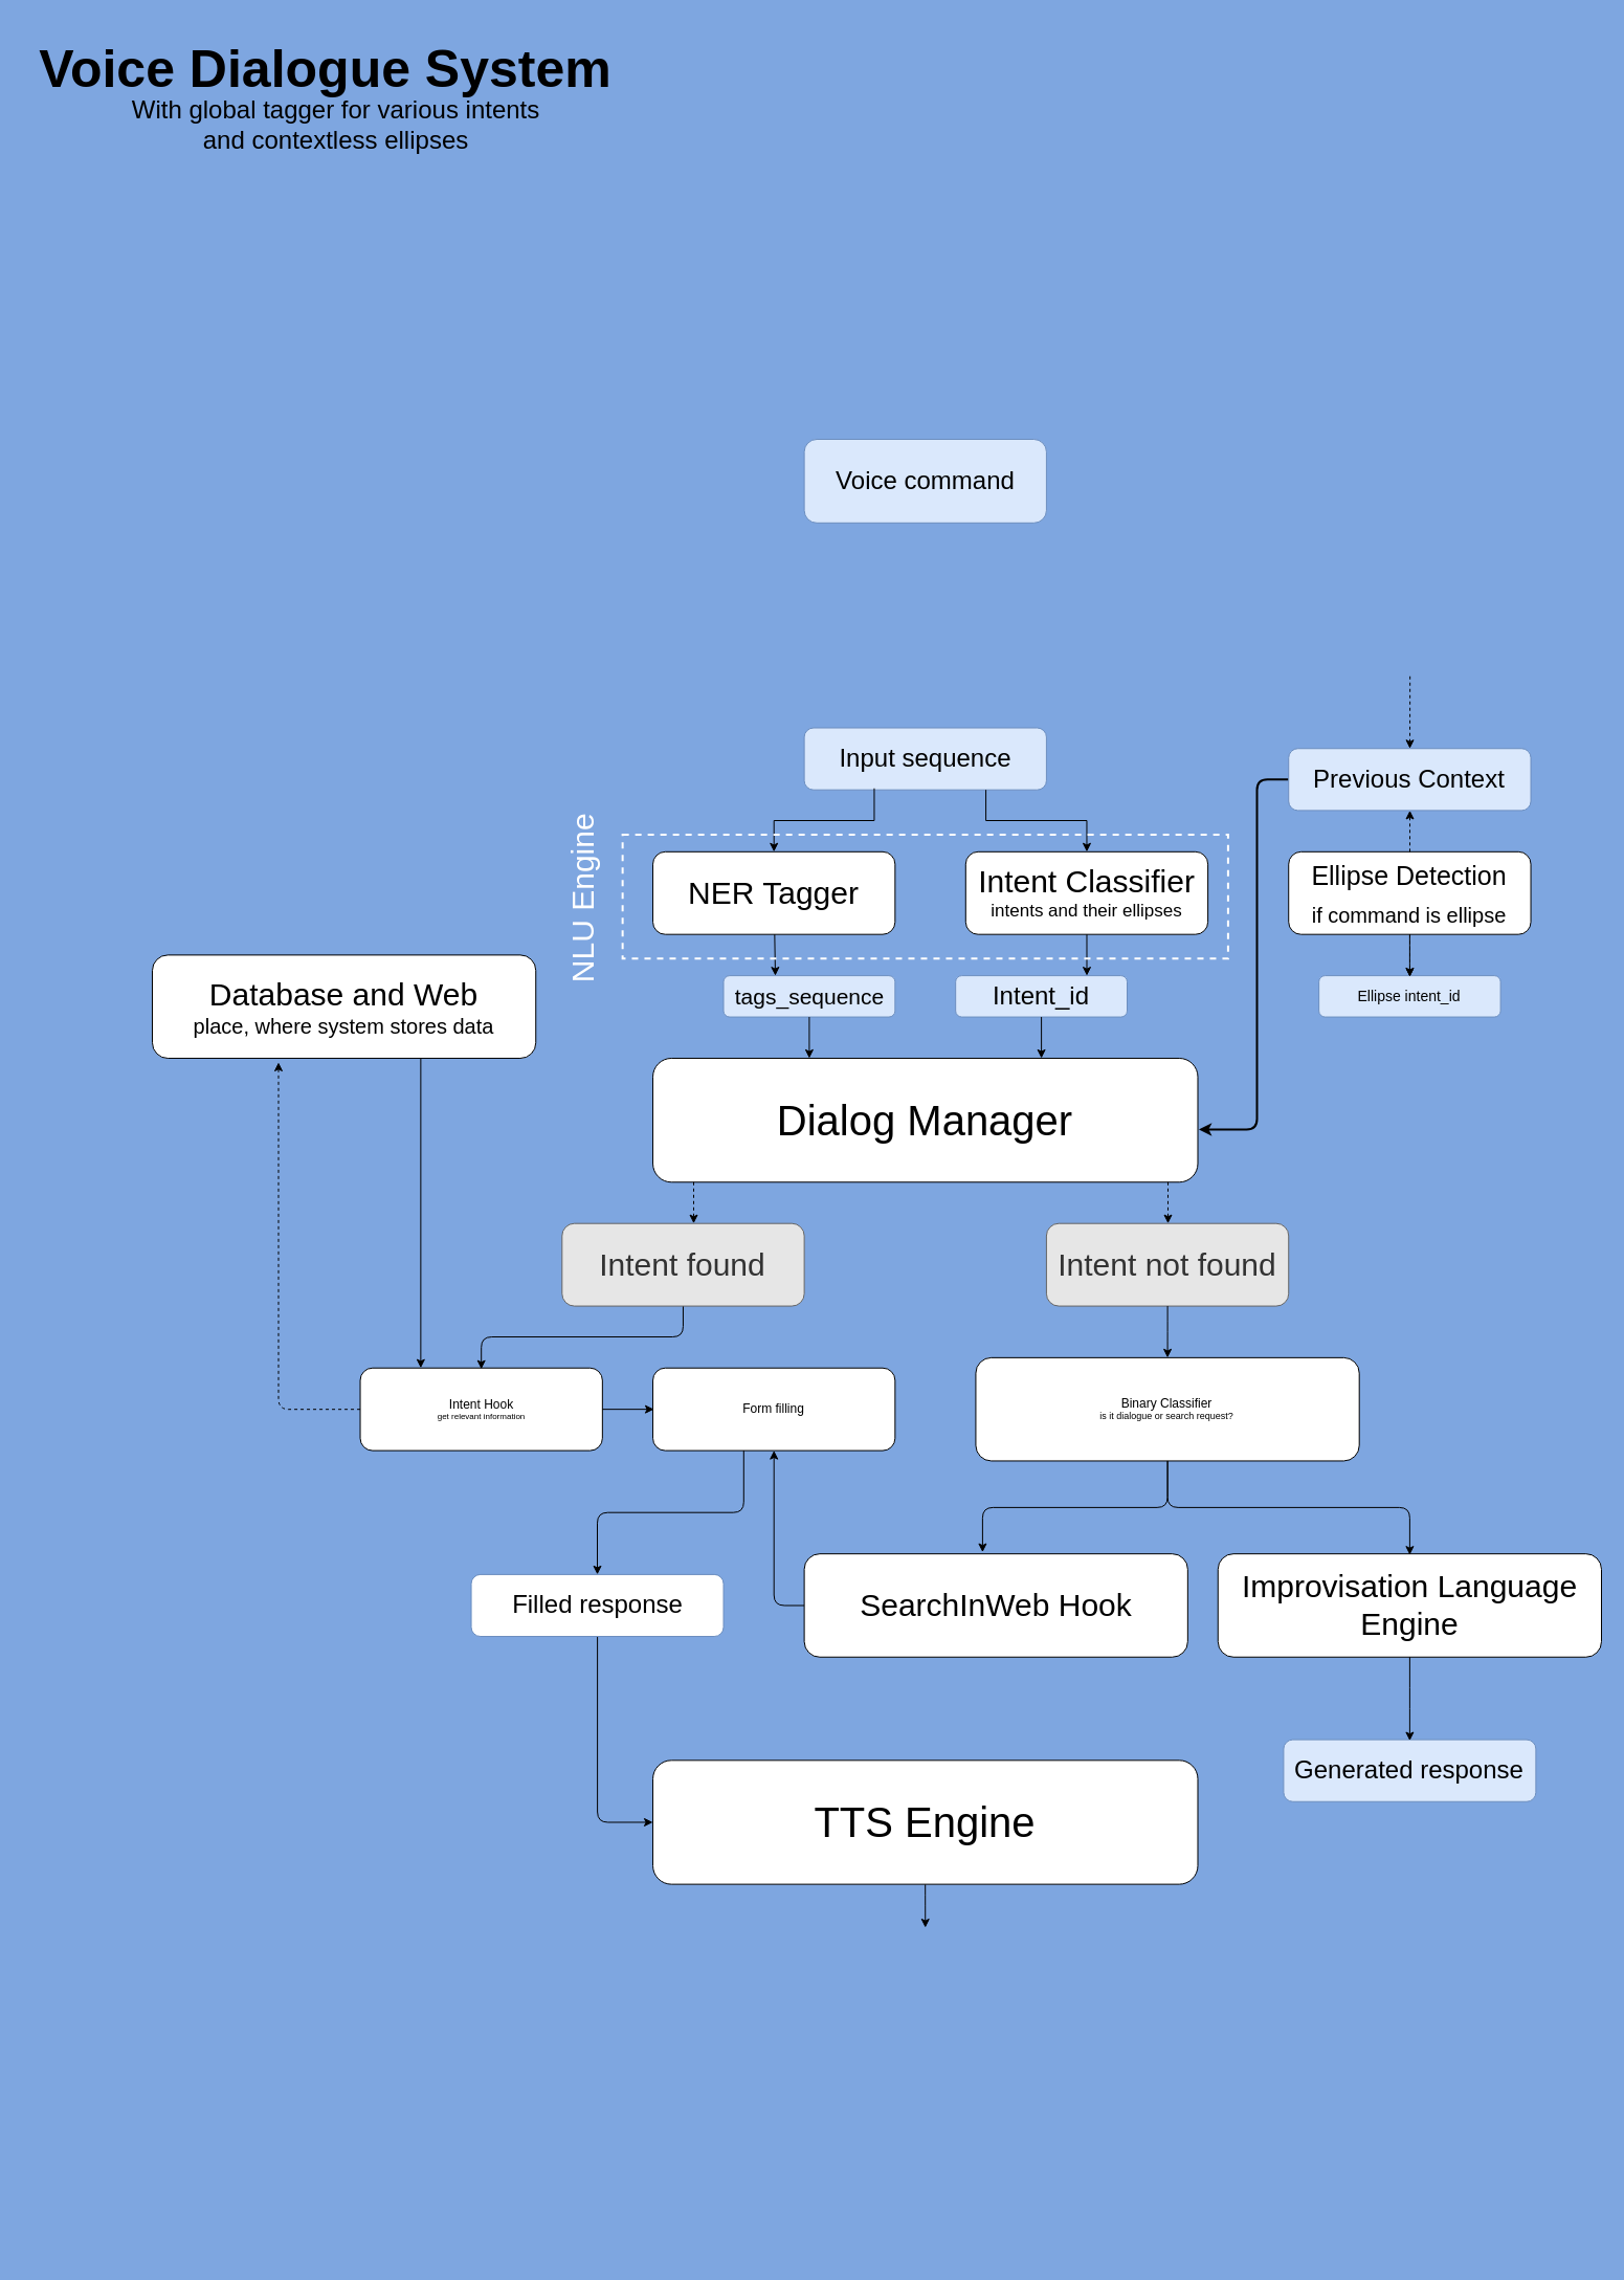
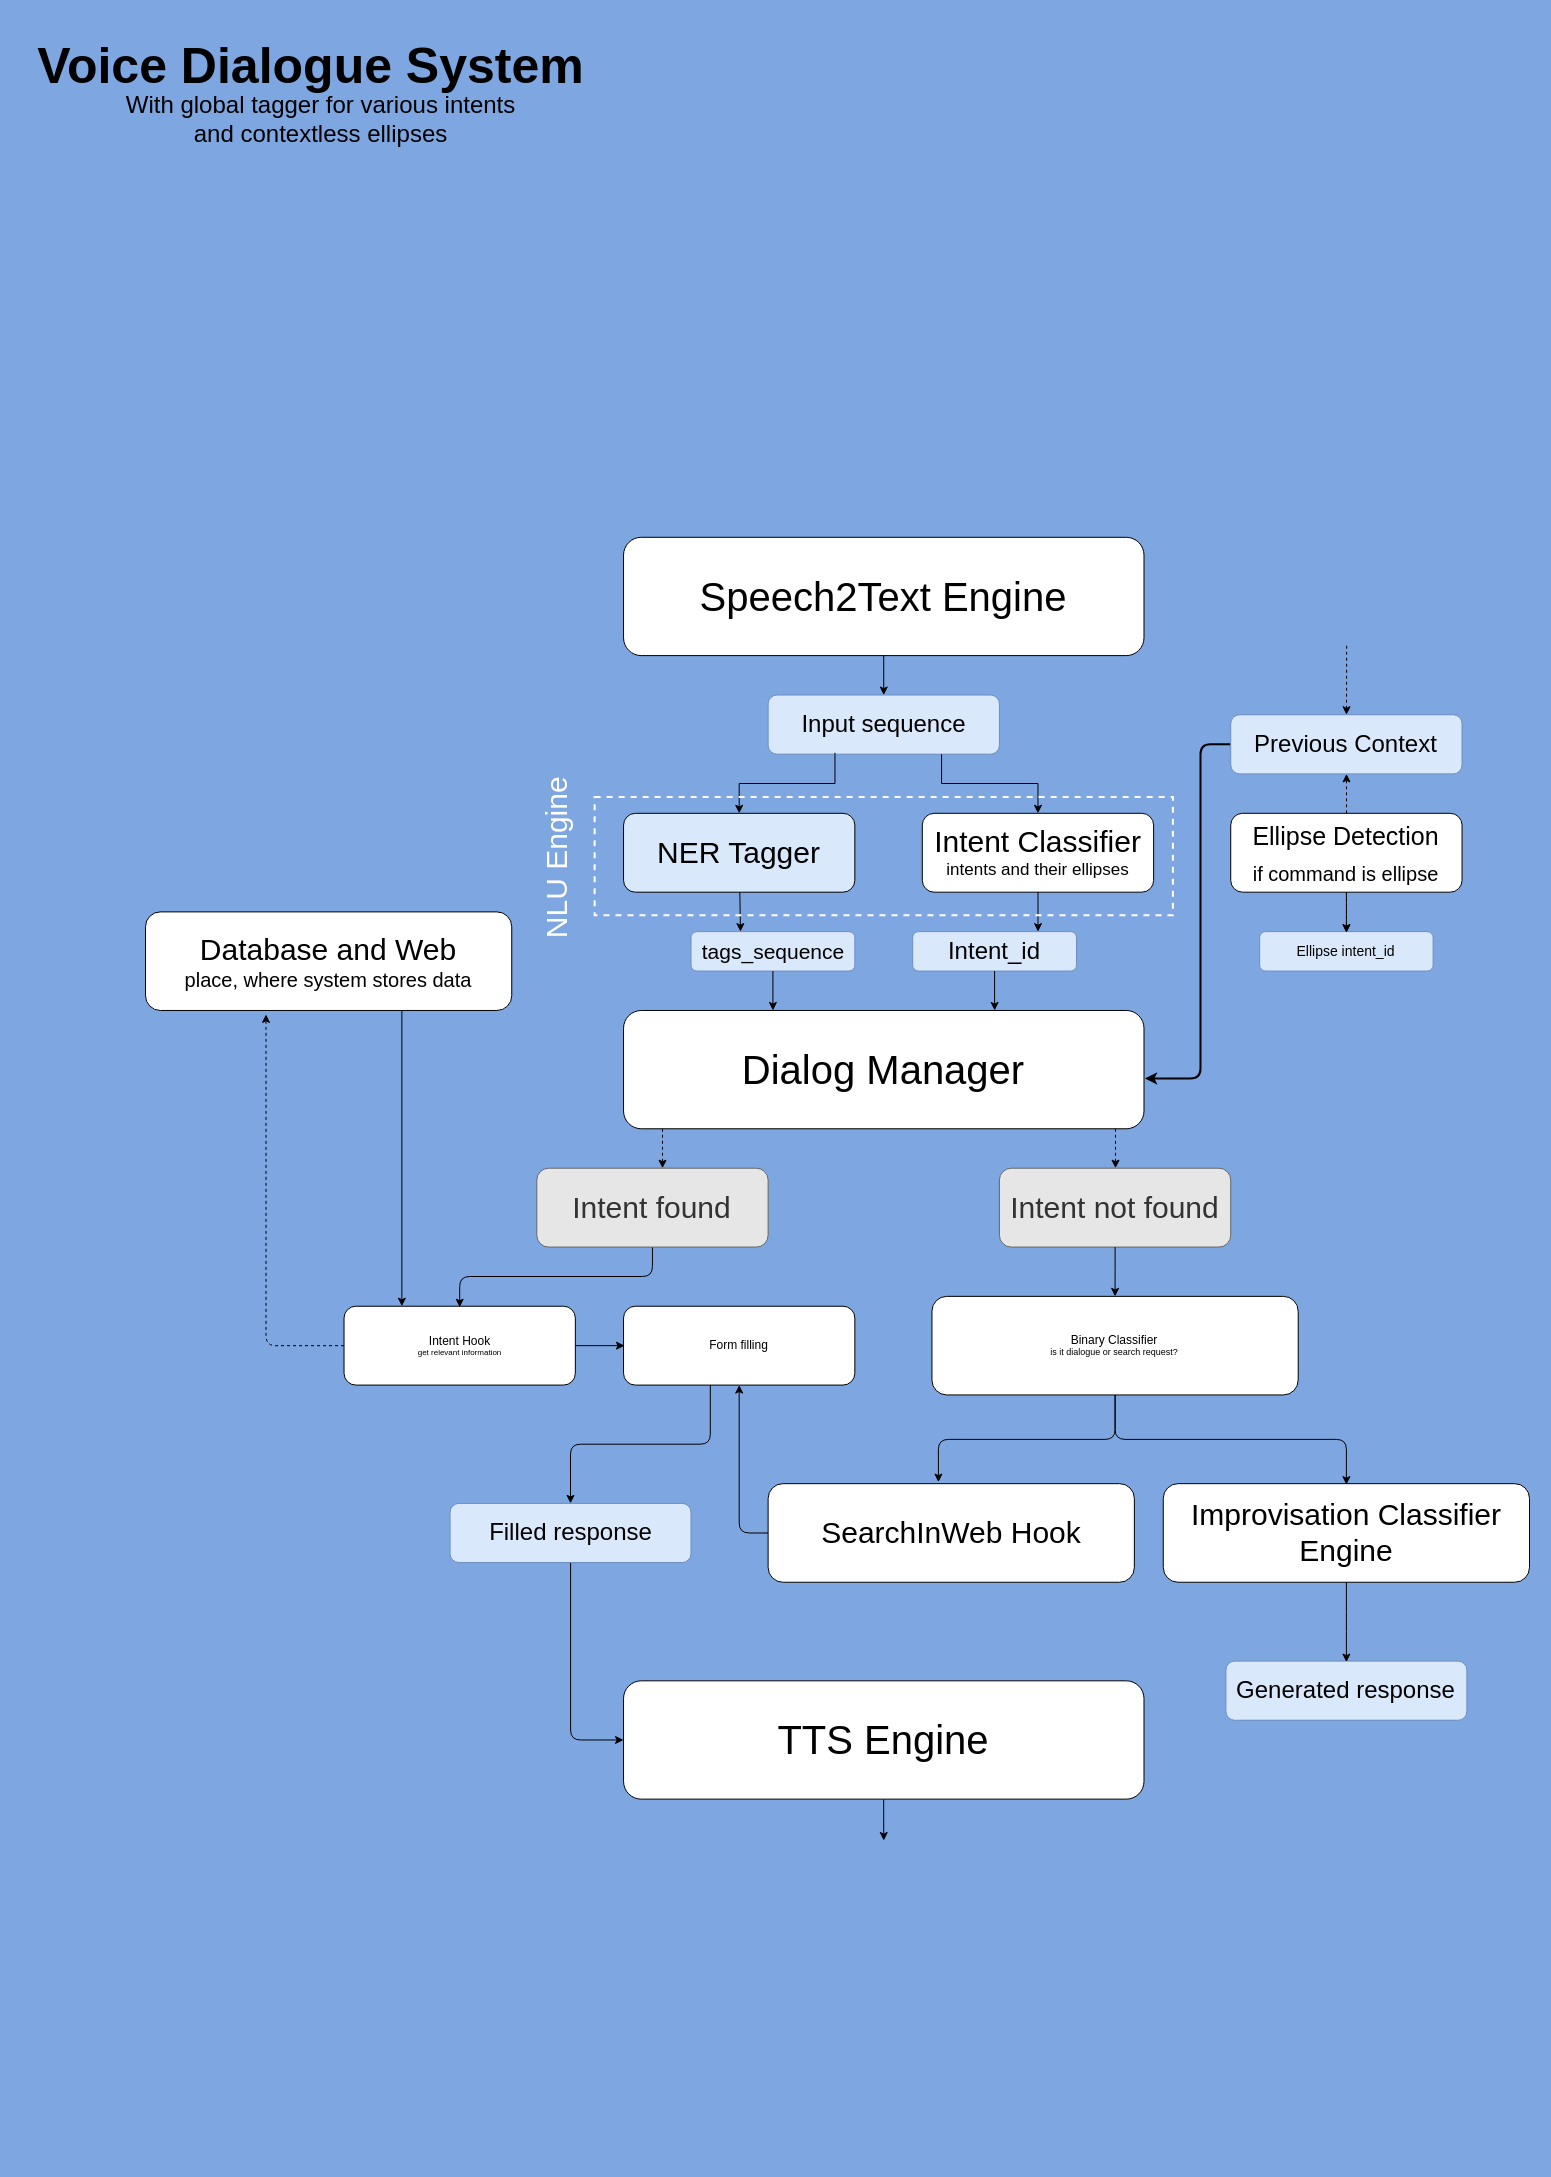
- <mxCell id="4" value="&lt;font style=&quot;font-size: 24px&quot;&gt;Voice command&lt;/font&gt;" style="rounded=1;whiteSpace=wrap;html=1;fillColor=#dae8fc;strokeColor=#6c8ebf;" vertex="1" parent="3"><mxGeometry x="622.607" y="259" width="231.309" height="79.8" as="geometry" /></mxCell>
+ <mxCell id="6" value="&lt;font style=&quot;font-size: 40px&quot;&gt;Speech2Text Engine&lt;/font&gt;" style="rounded=1;whiteSpace=wrap;html=1;" vertex="1" parent="5"><mxGeometry x="478.039" width="520.446" height="118.296" as="geometry" /></mxCell>
+ <mxCell id="8" style="edgeStyle=none;rounded=1;jumpStyle=arc;orthogonalLoop=1;jettySize=auto;html=1;entryX=0.5;entryY=0;entryDx=0;entryDy=0;shadow=0;targetPerimeterSpacing=-1;strokeWidth=1;" edge="1" parent="5" source="6" target="7"><mxGeometry relative="1" as="geometry" /></mxCell>
- <mxCell id="9" value="&lt;font style=&quot;font-size: 30px&quot;&gt;NER Tagger&lt;/font&gt;" style="rounded=1;whiteSpace=wrap;html=1;" vertex="1" parent="5"><mxGeometry x="478.039" y="276.023" width="231.309" height="78.864" as="geometry" /></mxCell>
+ <mxCell id="9" value="&lt;font style=&quot;font-size: 30px&quot;&gt;NER Tagger&lt;/font&gt;" style="rounded=1;whiteSpace=wrap;html=1;fillColor=#dae8fc;" vertex="1" parent="5"><mxGeometry x="478.039" y="276.023" width="231.309" height="78.864" as="geometry" /></mxCell>
- <mxCell id="51" value="&lt;font style=&quot;font-size: 24px&quot;&gt;Filled response&lt;/font&gt;" style="rounded=1;whiteSpace=wrap;html=1;fillColor=#ffffff;strokeColor=#6c8ebf;" vertex="1" parent="5"><mxGeometry x="304.557" y="966.081" width="240.947" height="59.148" as="geometry" /></mxCell>
+ <mxCell id="51" value="&lt;font style=&quot;font-size: 24px&quot;&gt;Filled response&lt;/font&gt;" style="rounded=1;whiteSpace=wrap;html=1;fillColor=#dae8fc;strokeColor=#6c8ebf;" vertex="1" parent="5"><mxGeometry x="304.557" y="966.081" width="240.947" height="59.148" as="geometry" /></mxCell>
- <mxCell id="41" value="&lt;font style=&quot;font-size: 30px&quot;&gt;Improvisation Language Engine&lt;/font&gt;" style="rounded=1;whiteSpace=wrap;html=1;" vertex="1" parent="5"><mxGeometry x="1017.76" y="946.365" width="366.24" height="98.58" as="geometry" /></mxCell>
+ <mxCell id="41" value="&lt;font style=&quot;font-size: 30px&quot;&gt;Improvisation Classifier Engine&lt;/font&gt;" style="rounded=1;whiteSpace=wrap;html=1;" vertex="1" parent="5"><mxGeometry x="1017.76" y="946.365" width="366.24" height="98.58" as="geometry" /></mxCell>
